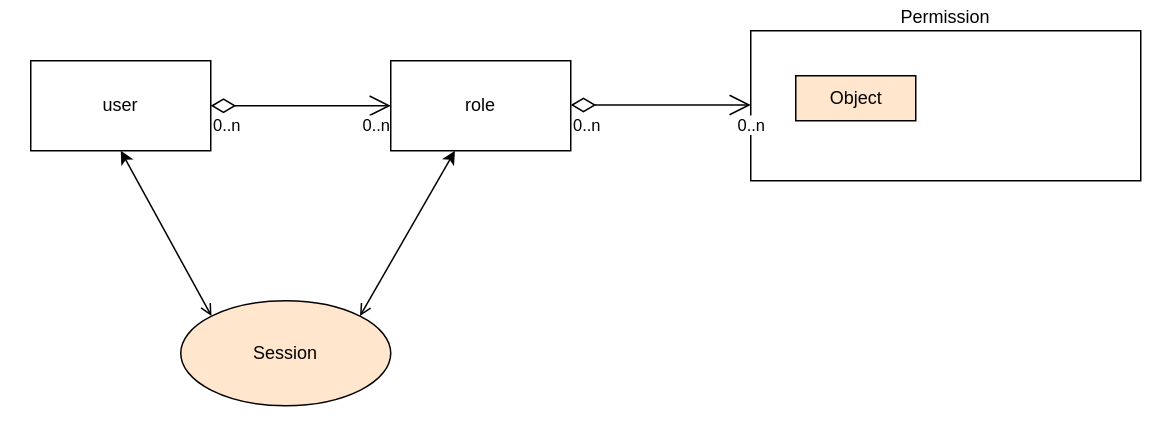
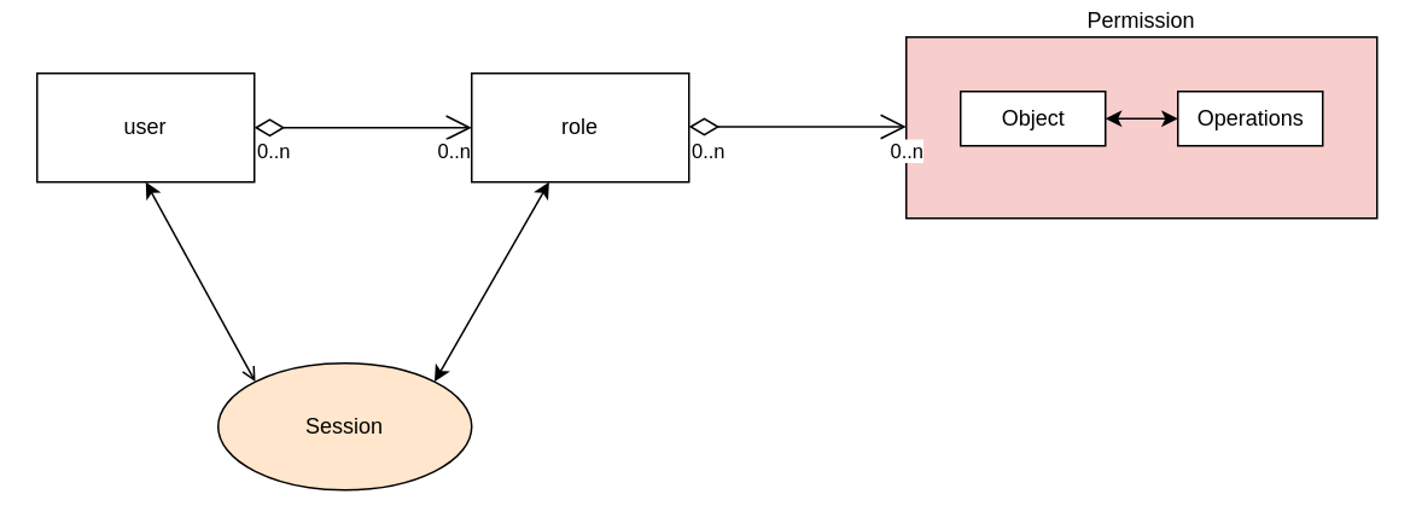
- <mxCell id="8" value="Object" style="html=1;fontColor=#000000;fillColor=#ffe6cc;" vertex="1" parent="1"><mxGeometry x="530" y="50" width="80" height="30" as="geometry" /></mxCell>
+ <mxCell id="8" value="Object" style="html=1;fontColor=#000000;" vertex="1" parent="1"><mxGeometry x="530" y="50" width="80" height="30" as="geometry" /></mxCell>
+ <mxCell id="7" value="" style="edgeStyle=orthogonalEdgeStyle;rounded=0;orthogonalLoop=1;jettySize=auto;html=1;fontColor=#000000;startArrow=classic;startFill=1;" edge="1" parent="1" source="8" target="9"><mxGeometry relative="1" as="geometry" /></mxCell>
+ <mxCell id="9" value="Operations" style="html=1;fontColor=#000000;" vertex="1" parent="1"><mxGeometry x="650" y="50" width="80" height="30" as="geometry" /></mxCell>
- <mxCell id="6" value="Permission" style="rounded=0;whiteSpace=wrap;html=1;labelPosition=center;verticalLabelPosition=top;align=center;verticalAlign=bottom;labelBorderColor=none;" vertex="1" parent="1"><mxGeometry x="500" y="20" width="260" height="100" as="geometry" /></mxCell>
+ <mxCell id="6" value="Permission" style="rounded=0;whiteSpace=wrap;html=1;labelPosition=center;verticalLabelPosition=top;align=center;verticalAlign=bottom;labelBorderColor=none;fillColor=#f8cecc;" vertex="1" parent="1"><mxGeometry x="500" y="20" width="260" height="100" as="geometry" /></mxCell>
- <mxCell id="4" style="edgeStyle=none;rounded=0;orthogonalLoop=1;jettySize=auto;html=1;entryX=1;entryY=0;entryDx=0;entryDy=0;fontColor=#000000;startArrow=classic;startFill=1;endArrow=open;" edge="1" parent="1" source="5" target="16"><mxGeometry relative="1" as="geometry" /></mxCell>
+ <mxCell id="4" style="edgeStyle=none;rounded=0;orthogonalLoop=1;jettySize=auto;html=1;entryX=1;entryY=0;entryDx=0;entryDy=0;fontColor=#000000;startArrow=classic;startFill=1;" edge="1" parent="1" source="5" target="16"><mxGeometry relative="1" as="geometry" /></mxCell>
